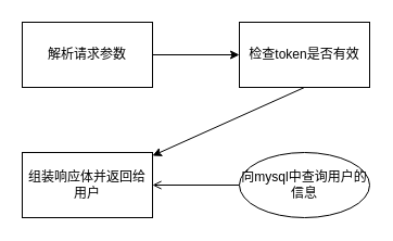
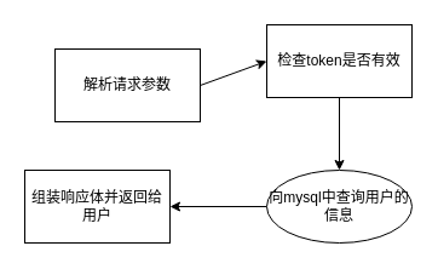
- <mxCell id="3" value="解析请求参数" style="rounded=0;whiteSpace=wrap;html=1;" vertex="1" parent="1"><mxGeometry x="20" y="20" width="120" height="60" as="geometry" /></mxCell>
+ <mxCell id="3" value="解析请求参数" style="rounded=0;whiteSpace=wrap;html=1;" vertex="1" parent="1"><mxGeometry x="45" y="40" width="120" height="60" as="geometry" /></mxCell>
- <mxCell id="4" style="edgeStyle=none;html=1;exitX=0.5;exitY=1;exitDx=0;exitDy=0;" edge="1" parent="1" source="5" target="8"><mxGeometry relative="1" as="geometry" /></mxCell>
+ <mxCell id="4" style="edgeStyle=none;html=1;exitX=0.5;exitY=1;exitDx=0;exitDy=0;entryX=0.5;entryY=0;entryDx=0;entryDy=0;" edge="1" parent="1" source="5" target="7"><mxGeometry relative="1" as="geometry" /></mxCell>
- <mxCell id="6" style="edgeStyle=none;html=1;exitX=0;exitY=0.5;exitDx=0;exitDy=0;entryX=1;entryY=0.5;entryDx=0;entryDy=0;endArrow=open;" edge="1" parent="1" source="7" target="8"><mxGeometry relative="1" as="geometry" /></mxCell>
+ <mxCell id="6" style="edgeStyle=none;html=1;exitX=0;exitY=0.5;exitDx=0;exitDy=0;entryX=1;entryY=0.5;entryDx=0;entryDy=0;" edge="1" parent="1" source="7" target="8"><mxGeometry relative="1" as="geometry" /></mxCell>
